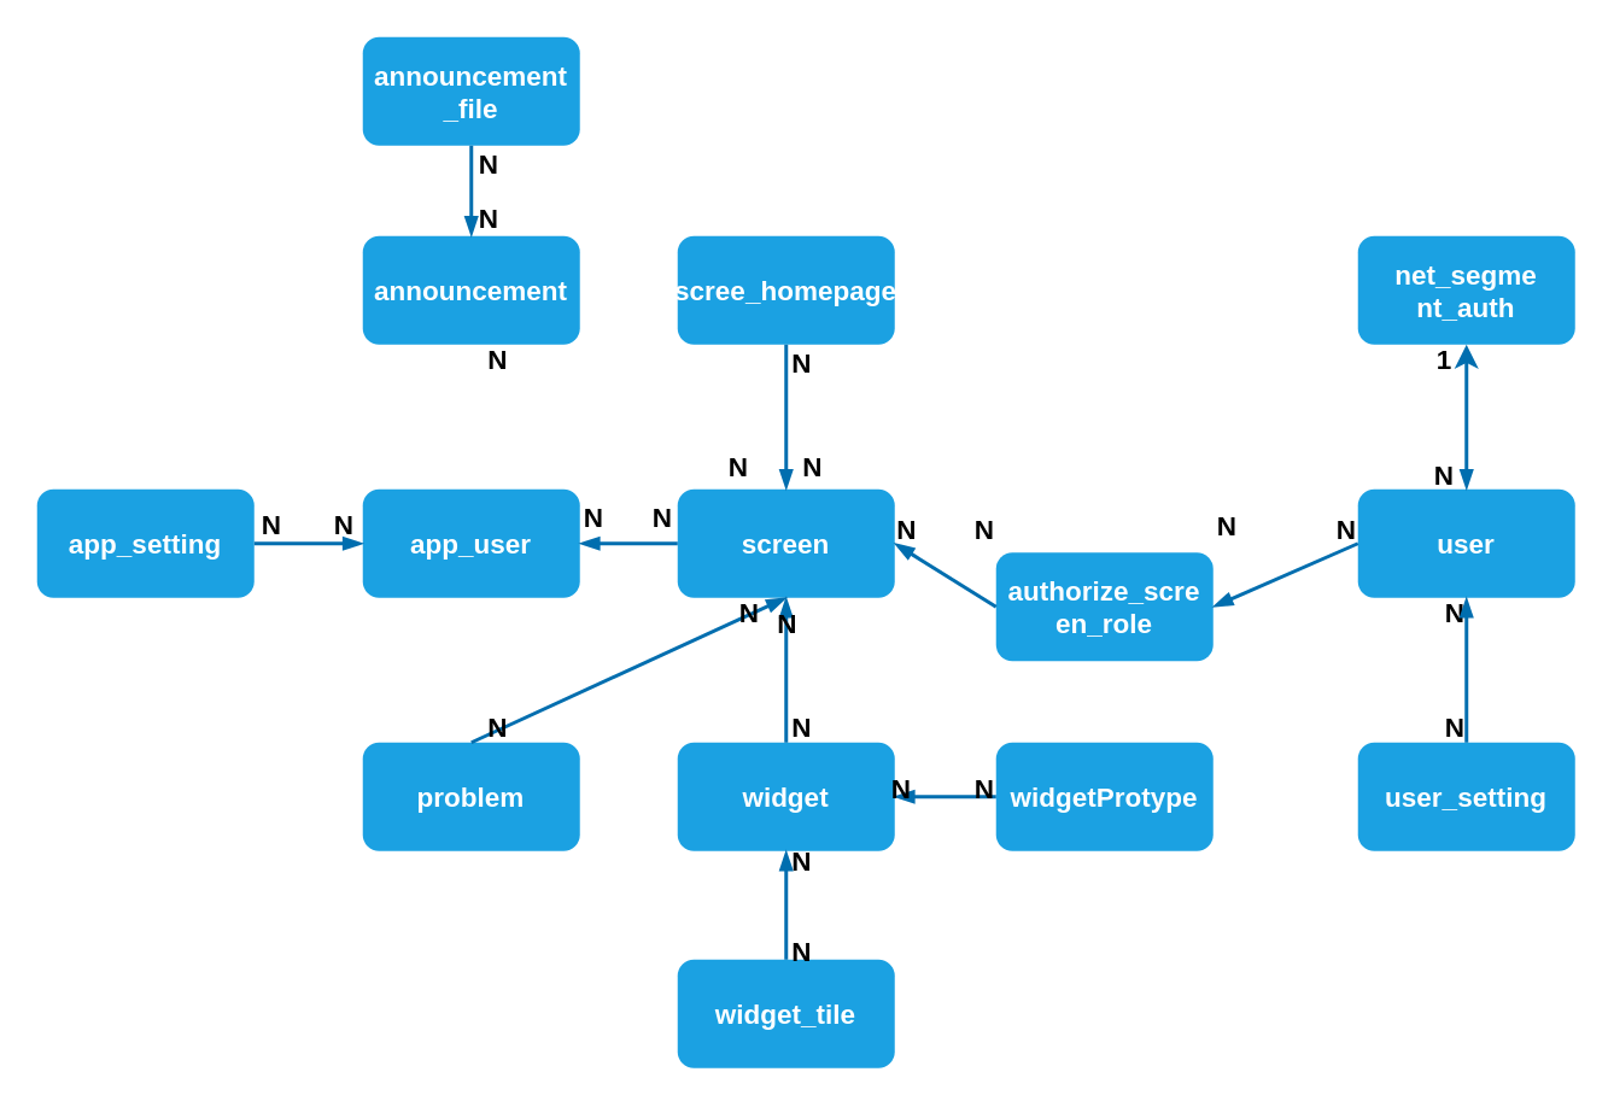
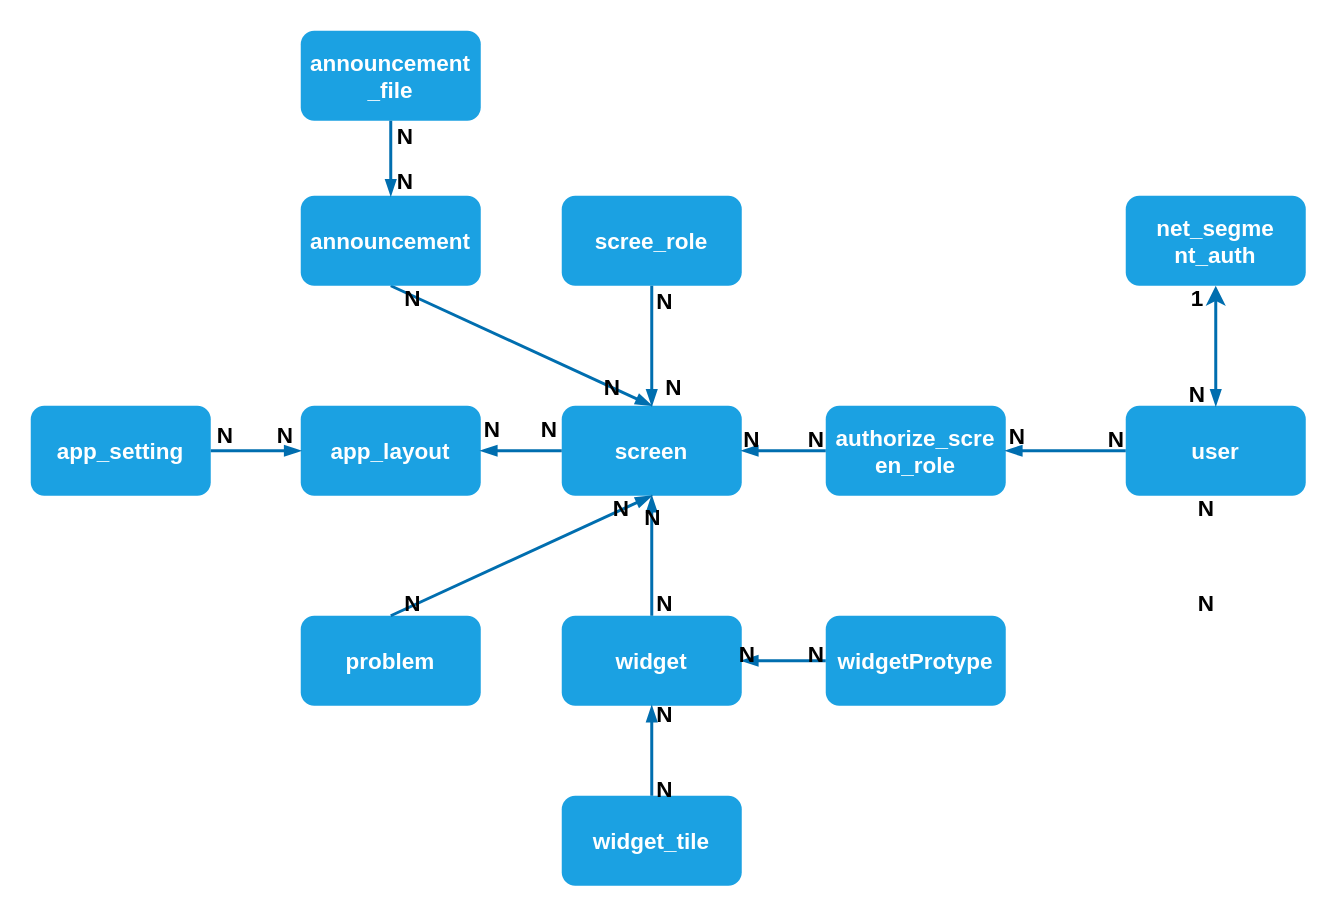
- <mxCell id="10" value="&lt;font style=&quot;font-size: 15px;&quot;&gt;&lt;b&gt;scree_homepage&lt;/b&gt;&lt;/font&gt;" style="rounded=1;whiteSpace=wrap;html=1;fillColor=#1ba1e2;strokeColor=none;fontColor=#ffffff;" vertex="1" parent="1"><mxGeometry x="374" y="130" width="120" height="60" as="geometry" /></mxCell>
+ <mxCell id="10" value="&lt;font style=&quot;font-size: 15px;&quot;&gt;&lt;b&gt;scree_role&lt;/b&gt;&lt;/font&gt;" style="rounded=1;whiteSpace=wrap;html=1;fillColor=#1ba1e2;strokeColor=none;fontColor=#ffffff;" vertex="1" parent="1"><mxGeometry x="374" y="130" width="120" height="60" as="geometry" /></mxCell>
+ <mxCell id="3" style="rounded=0;orthogonalLoop=1;jettySize=auto;html=1;entryX=0.5;entryY=1;entryDx=0;entryDy=0;targetPerimeterSpacing=0;endSize=7;startArrow=blockThin;startFill=1;strokeWidth=2;fillColor=#1ba1e2;strokeColor=#006EAF;exitX=0.5;exitY=0;exitDx=0;exitDy=0;endArrow=none;" edge="1" parent="1" source="5" target="11"><mxGeometry relative="1" as="geometry" /></mxCell>
- <mxCell id="4" value="&lt;font style=&quot;font-size: 15px;&quot;&gt;&lt;b&gt;app_user&lt;/b&gt;&lt;/font&gt;" style="rounded=1;whiteSpace=wrap;html=1;fillColor=#1ba1e2;strokeColor=none;fontColor=#ffffff;" vertex="1" parent="1"><mxGeometry x="200" y="270" width="120" height="60" as="geometry" /></mxCell>
+ <mxCell id="4" value="&lt;font style=&quot;font-size: 15px;&quot;&gt;&lt;b&gt;app_layout&lt;/b&gt;&lt;/font&gt;" style="rounded=1;whiteSpace=wrap;html=1;fillColor=#1ba1e2;strokeColor=none;fontColor=#ffffff;" vertex="1" parent="1"><mxGeometry x="200" y="270" width="120" height="60" as="geometry" /></mxCell>
- <mxCell id="6" value="&lt;font style=&quot;font-size: 15px;&quot;&gt;&lt;b&gt;authorize_scre&lt;/b&gt;&lt;/font&gt;&lt;div&gt;&lt;font style=&quot;font-size: 15px;&quot;&gt;&lt;b&gt;en_role&lt;/b&gt;&lt;/font&gt;&lt;/div&gt;" style="rounded=1;whiteSpace=wrap;html=1;fillColor=#1ba1e2;strokeColor=none;fontColor=#ffffff;" vertex="1" parent="1"><mxGeometry x="550" y="305" width="120" height="60" as="geometry" /></mxCell>
+ <mxCell id="6" value="&lt;font style=&quot;font-size: 15px;&quot;&gt;&lt;b&gt;authorize_scre&lt;/b&gt;&lt;/font&gt;&lt;div&gt;&lt;font style=&quot;font-size: 15px;&quot;&gt;&lt;b&gt;en_role&lt;/b&gt;&lt;/font&gt;&lt;/div&gt;" style="rounded=1;whiteSpace=wrap;html=1;fillColor=#1ba1e2;strokeColor=none;fontColor=#ffffff;" vertex="1" parent="1"><mxGeometry x="550" y="270" width="120" height="60" as="geometry" /></mxCell>
- <mxCell id="39" style="rounded=0;orthogonalLoop=1;jettySize=auto;html=1;entryX=0.5;entryY=0;entryDx=0;entryDy=0;targetPerimeterSpacing=0;endSize=7;startArrow=blockThin;startFill=1;strokeWidth=2;fillColor=#1ba1e2;strokeColor=#006EAF;exitX=0.5;exitY=1;exitDx=0;exitDy=0;endArrow=none;" edge="1" parent="1" source="7" target="13"><mxGeometry relative="1" as="geometry"><mxPoint x="749.72" y="455" as="sourcePoint" /><mxPoint x="749.72" y="515" as="targetPoint" /></mxGeometry></mxCell>
- <mxCell id="13" value="&lt;font style=&quot;font-size: 15px;&quot;&gt;&lt;b&gt;user_setting&lt;/b&gt;&lt;/font&gt;" style="rounded=1;whiteSpace=wrap;html=1;fillColor=#1ba1e2;strokeColor=none;fontColor=#ffffff;" vertex="1" parent="1"><mxGeometry x="750" y="410" width="120" height="60" as="geometry" /></mxCell>
